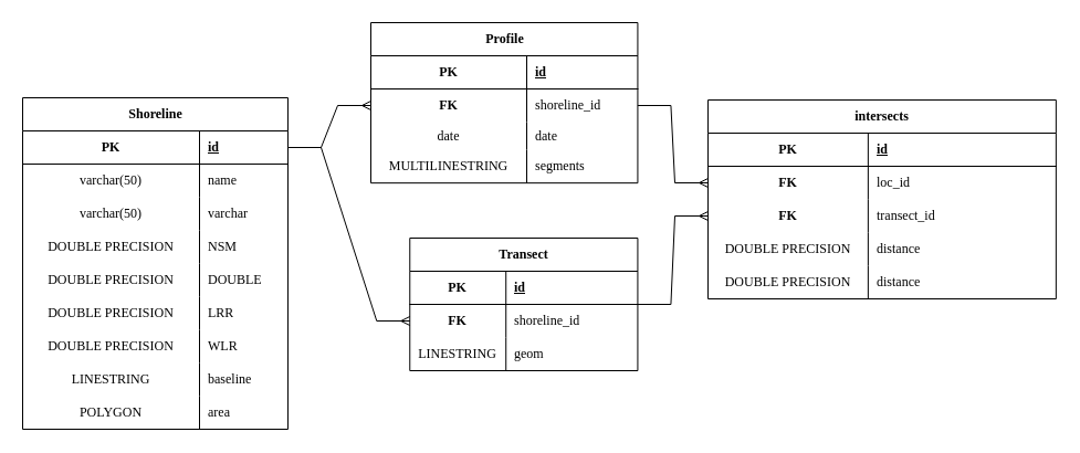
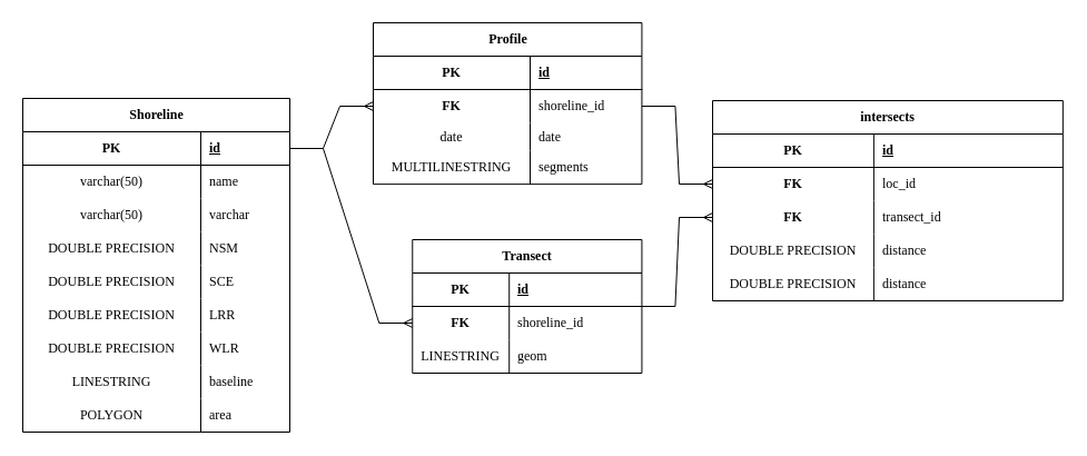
- <mxCell id="44" value="DOUBLE" style="shape=partialRectangle;connectable=0;fillColor=none;top=0;left=0;bottom=0;right=0;align=left;spacingLeft=6;overflow=hidden;whiteSpace=wrap;html=1;fontFamily=Roboto Mono;fontSource=https%3A%2F%2Ffonts.googleapis.com%2Fcss%3Ffamily%3DRoboto%2BMono;" vertex="1" parent="42"><mxGeometry x="160" width="80" height="30" as="geometry"><mxRectangle width="80" height="30" as="alternateBounds" /></mxGeometry></mxCell>
+ <mxCell id="44" value="SCE" style="shape=partialRectangle;connectable=0;fillColor=none;top=0;left=0;bottom=0;right=0;align=left;spacingLeft=6;overflow=hidden;whiteSpace=wrap;html=1;fontFamily=Roboto Mono;fontSource=https%3A%2F%2Ffonts.googleapis.com%2Fcss%3Ffamily%3DRoboto%2BMono;" vertex="1" parent="42"><mxGeometry x="160" width="80" height="30" as="geometry"><mxRectangle width="80" height="30" as="alternateBounds" /></mxGeometry></mxCell>
